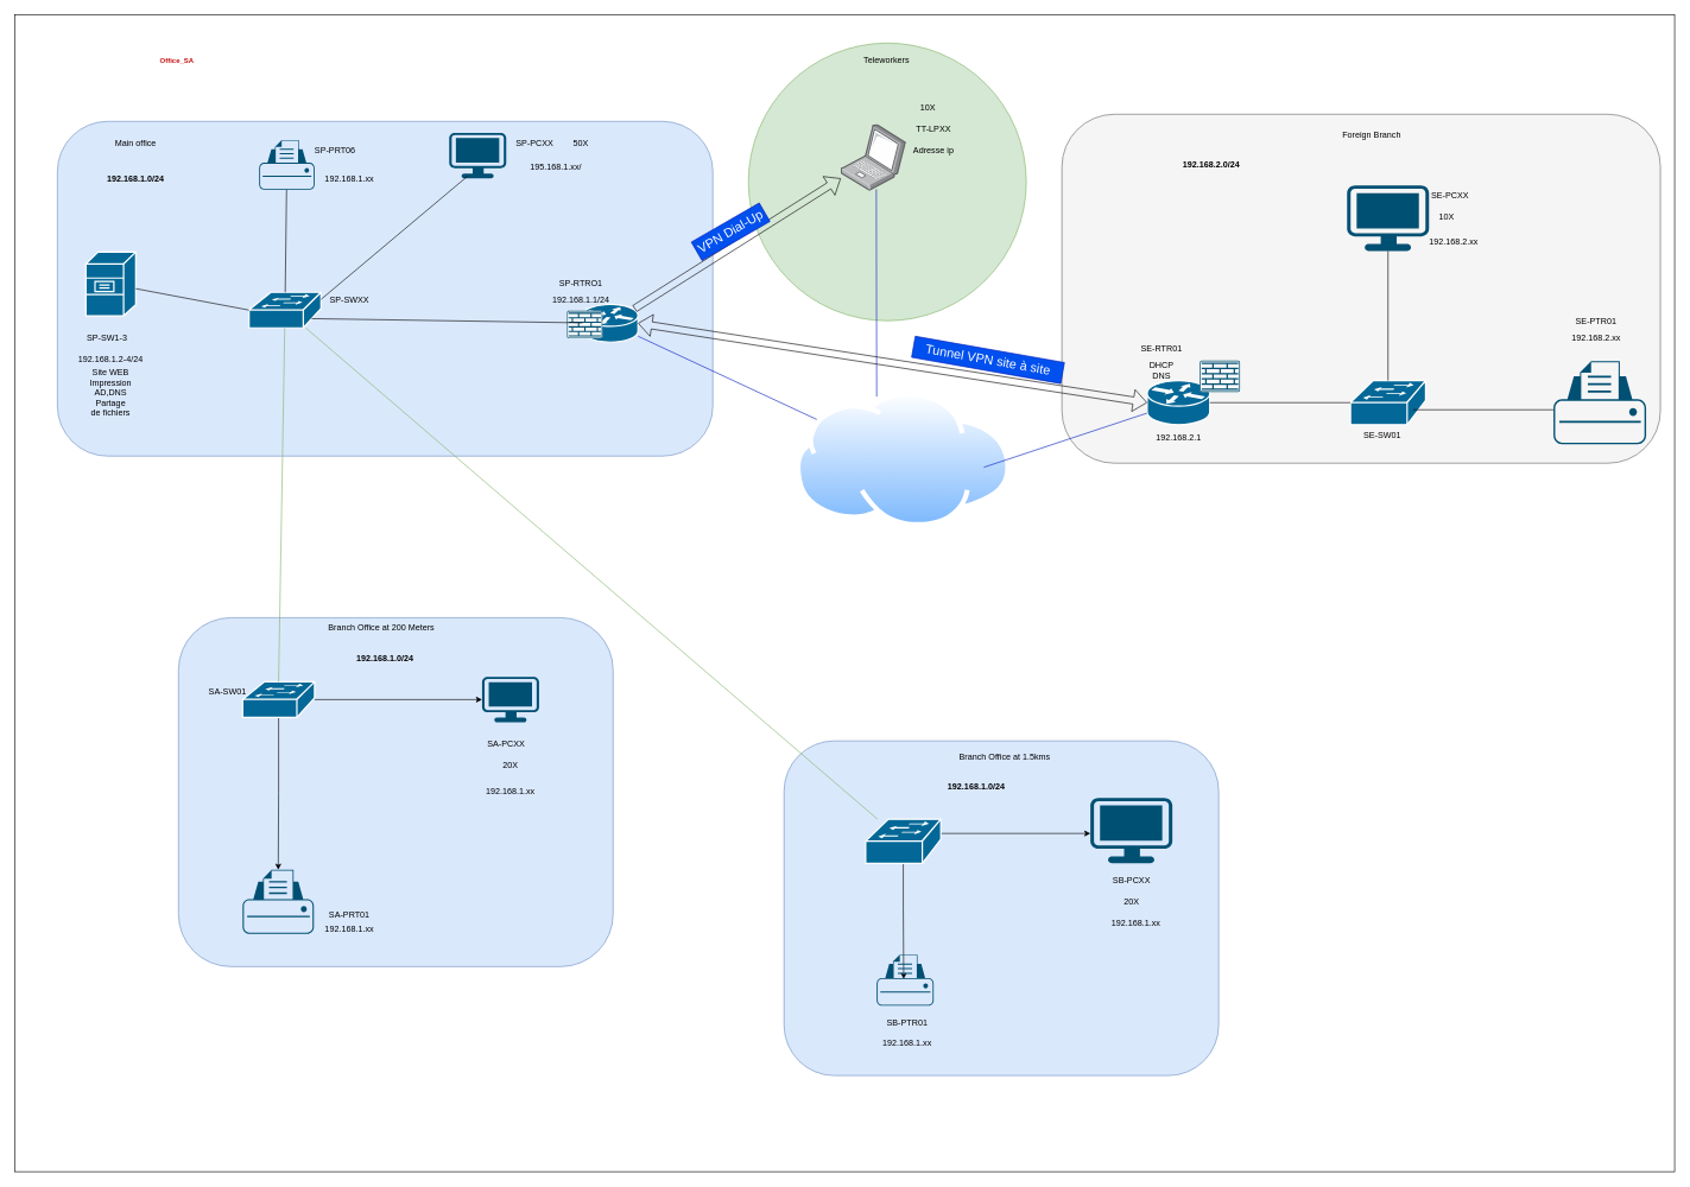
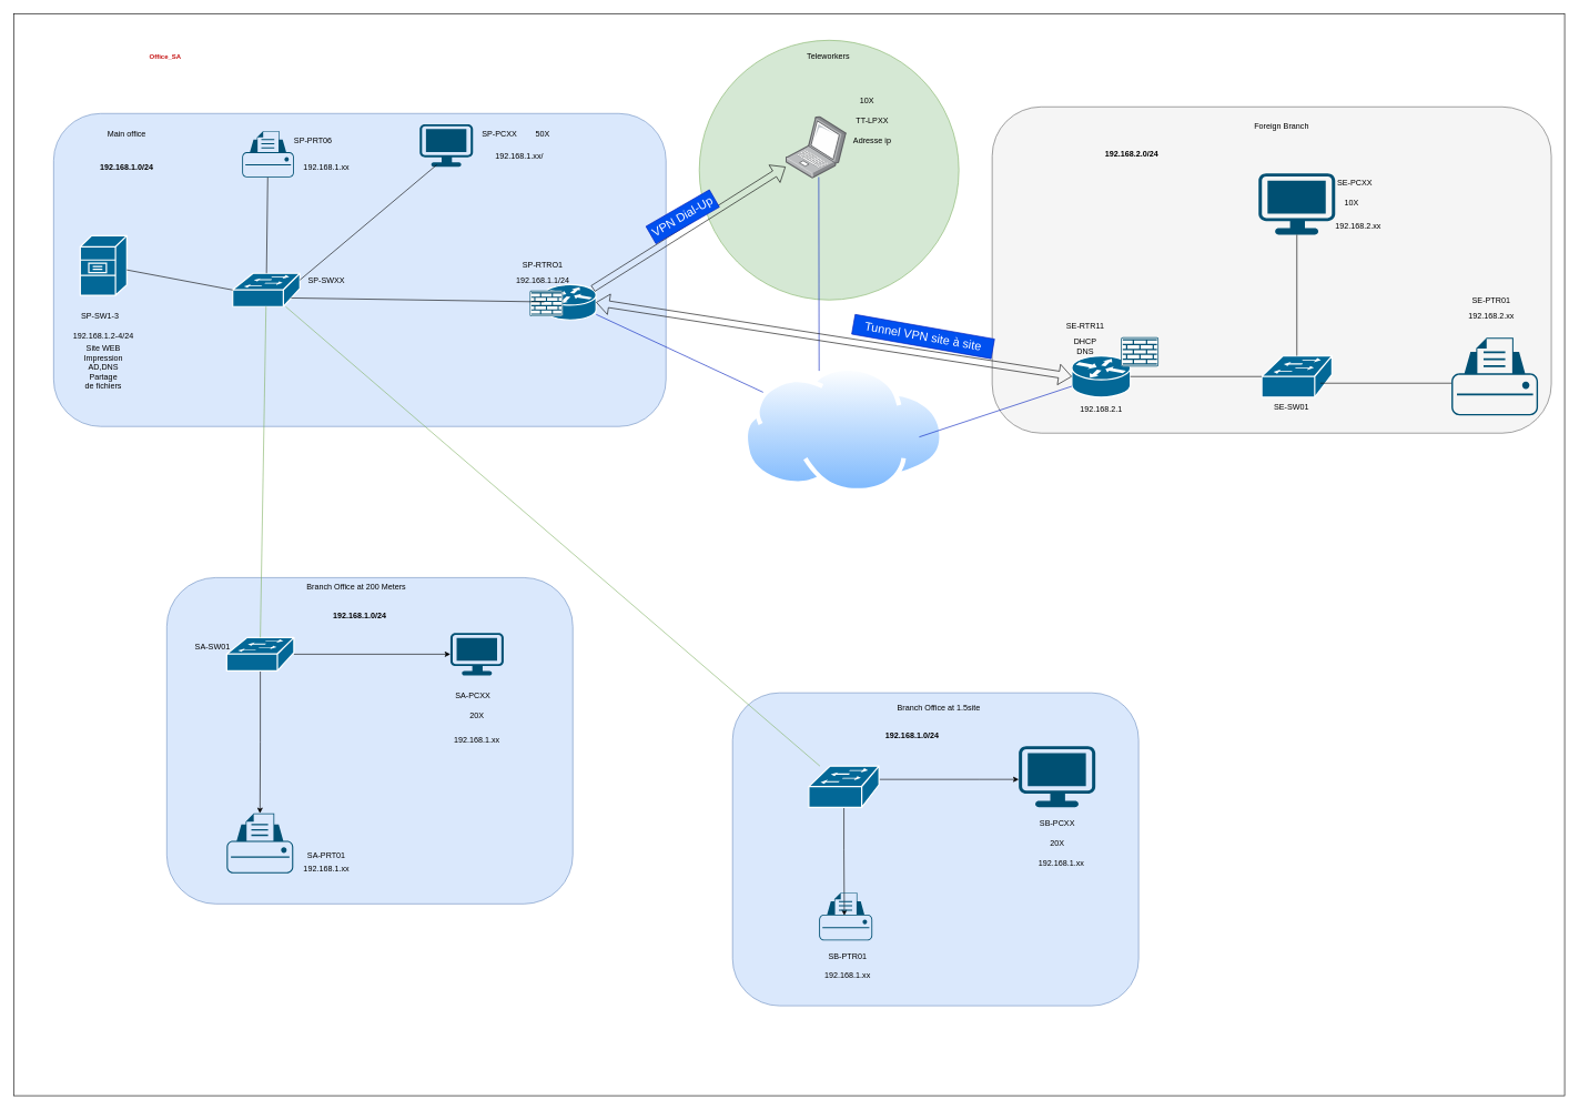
- <mxCell id="61" value="195.168.1.xx/" style="text;html=1;strokeColor=none;fillColor=none;align=center;verticalAlign=middle;whiteSpace=wrap;rounded=0;" parent="1" vertex="1"><mxGeometry x="700" y="220" width="160" height="30" as="geometry" /></mxCell>
+ <mxCell id="61" value="192.168.1.xx/" style="text;html=1;strokeColor=none;fillColor=none;align=center;verticalAlign=middle;whiteSpace=wrap;rounded=0;" parent="1" vertex="1"><mxGeometry x="700" y="220" width="160" height="30" as="geometry" /></mxCell>
- <mxCell id="50" value="SE-RTR01" style="text;html=1;strokeColor=none;fillColor=none;align=center;verticalAlign=middle;whiteSpace=wrap;rounded=0;" parent="1" vertex="1"><mxGeometry x="1600" y="474" width="60" height="30" as="geometry" /></mxCell>
+ <mxCell id="50" value="SE-RTR11" style="text;html=1;strokeColor=none;fillColor=none;align=center;verticalAlign=middle;whiteSpace=wrap;rounded=0;" parent="1" vertex="1"><mxGeometry x="1600" y="474" width="60" height="30" as="geometry" /></mxCell>
- <mxCell id="32" value="Branch Office at 1.5kms&lt;br&gt;&lt;font style=&quot;font-size: 21px;&quot; color=&quot;#fcfcfc&quot;&gt;&lt;span style=&quot;background-color: rgb(8, 8, 8);&quot;&gt;&lt;br&gt;&lt;/span&gt;&lt;/font&gt;" style="text;html=1;strokeColor=none;fillColor=none;align=center;verticalAlign=middle;whiteSpace=wrap;rounded=0;" parent="1" vertex="1"><mxGeometry x="1250" y="1060" width="320" height="30" as="geometry" /></mxCell>
+ <mxCell id="32" value="Branch Office at 1.5site&lt;br&gt;&lt;font style=&quot;font-size: 21px;&quot; color=&quot;#fcfcfc&quot;&gt;&lt;span style=&quot;background-color: rgb(8, 8, 8);&quot;&gt;&lt;br&gt;&lt;/span&gt;&lt;/font&gt;" style="text;html=1;strokeColor=none;fillColor=none;align=center;verticalAlign=middle;whiteSpace=wrap;rounded=0;" parent="1" vertex="1"><mxGeometry x="1250" y="1060" width="320" height="30" as="geometry" /></mxCell>
